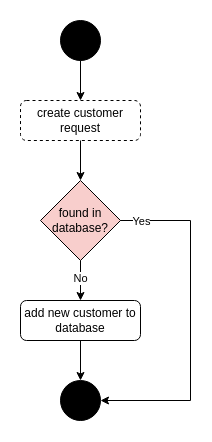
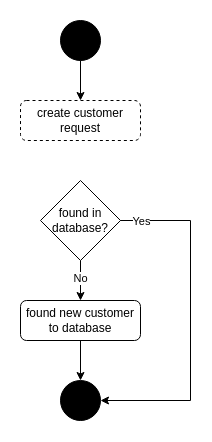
- <mxCell id="8" value="" style="endArrow=classic;html=1;entryX=0.5;entryY=0;entryDx=0;entryDy=0;exitX=0.5;exitY=1;exitDx=0;exitDy=0;" parent="1" source="3" target="6" edge="1"><mxGeometry width="50" height="50" relative="1" as="geometry"><mxPoint x="90" y="150" as="sourcePoint" /><mxPoint x="100" y="150" as="targetPoint" /></mxGeometry></mxCell>
- <mxCell id="6" value="found in database?" style="rhombus;whiteSpace=wrap;html=1;fillColor=#f8cecc;" parent="1" vertex="1"><mxGeometry x="40" y="180" width="80" height="80" as="geometry" /></mxCell>
+ <mxCell id="6" value="found in database?" style="rhombus;whiteSpace=wrap;html=1;" parent="1" vertex="1"><mxGeometry x="40" y="180" width="80" height="80" as="geometry" /></mxCell>
- <mxCell id="13" value="add new customer to database" style="rounded=1;whiteSpace=wrap;html=1;" parent="1" vertex="1"><mxGeometry x="20" y="300" width="120" height="40" as="geometry" /></mxCell>
+ <mxCell id="13" value="found new customer to database" style="rounded=1;whiteSpace=wrap;html=1;" parent="1" vertex="1"><mxGeometry x="20" y="300" width="120" height="40" as="geometry" /></mxCell>
